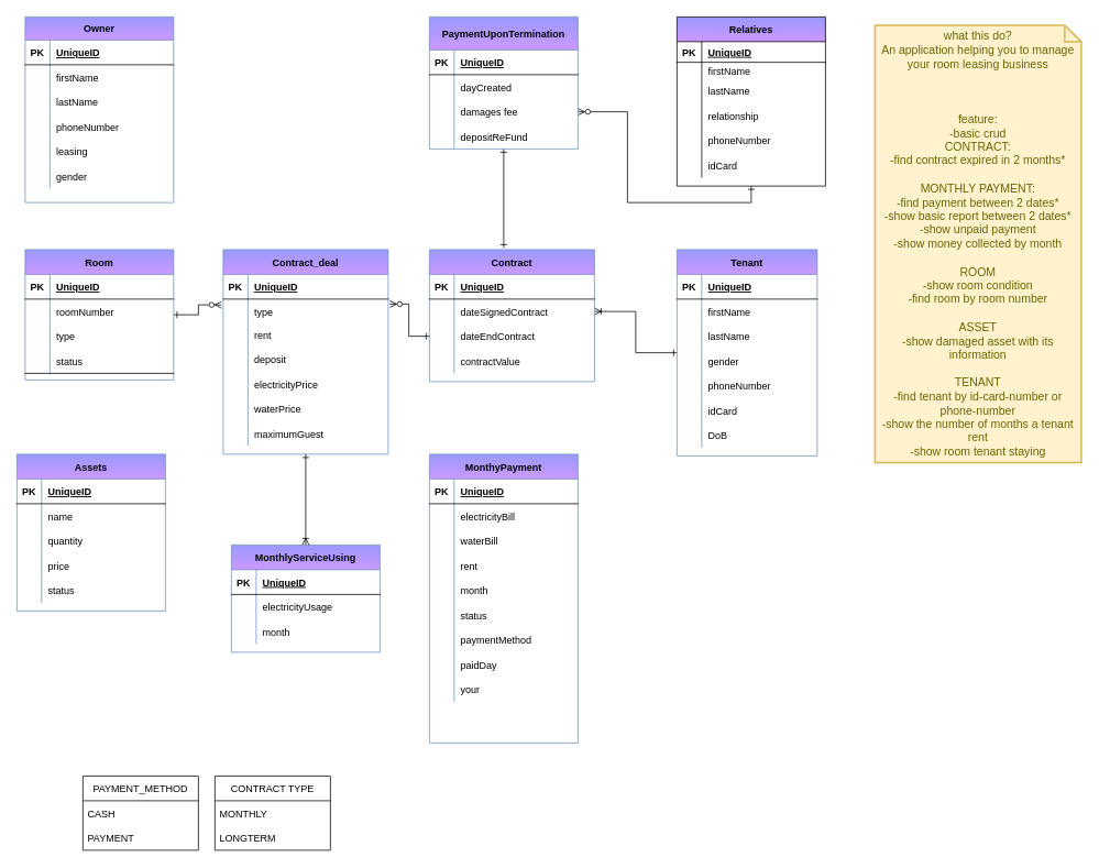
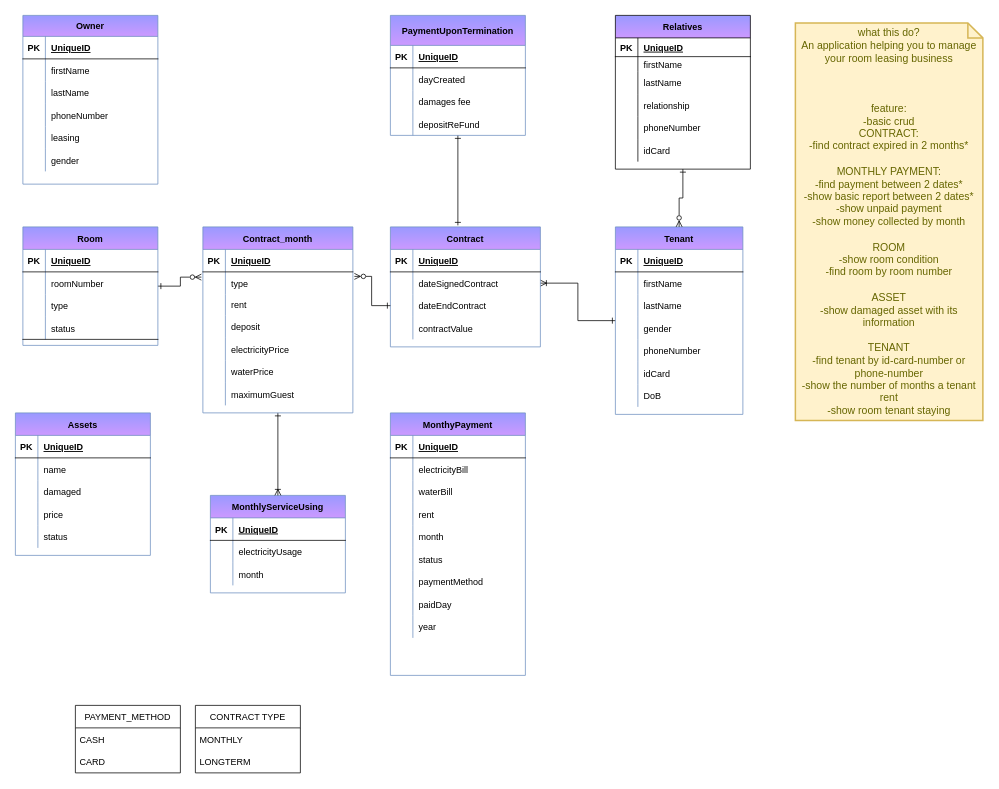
- <mxCell id="71" style="edgeStyle=orthogonalEdgeStyle;rounded=0;orthogonalLoop=1;jettySize=auto;html=1;exitX=0.5;exitY=1;exitDx=0;exitDy=0;startArrow=ERone;startFill=0;endArrow=ERzeroToMany;endFill=0;" parent="1" source="72" target="127" edge="1"><mxGeometry relative="1" as="geometry" /></mxCell>
+ <mxCell id="71" style="edgeStyle=orthogonalEdgeStyle;rounded=0;orthogonalLoop=1;jettySize=auto;html=1;exitX=0.5;exitY=1;exitDx=0;exitDy=0;startArrow=ERone;startFill=0;endArrow=ERzeroToMany;endFill=0;" parent="1" source="72" target="17" edge="1"><mxGeometry relative="1" as="geometry" /></mxCell>
- <mxCell id="164" value="Contract_deal" style="shape=table;startSize=30;container=1;collapsible=1;childLayout=tableLayout;fixedRows=1;rowLines=0;fontStyle=1;align=center;resizeLast=1;fillColor=#9999FF;strokeColor=#6c8ebf;gradientDirection=south;gradientColor=#CC99FF;" parent="1" vertex="1"><mxGeometry x="270" y="302" width="200" height="248" as="geometry" /></mxCell>
+ <mxCell id="164" value="Contract_month" style="shape=table;startSize=30;container=1;collapsible=1;childLayout=tableLayout;fixedRows=1;rowLines=0;fontStyle=1;align=center;resizeLast=1;fillColor=#9999FF;strokeColor=#6c8ebf;gradientDirection=south;gradientColor=#CC99FF;" parent="1" vertex="1"><mxGeometry x="270" y="302" width="200" height="248" as="geometry" /></mxCell>
- <mxCell id="110" value="quantity" style="shape=partialRectangle;connectable=0;fillColor=none;top=0;left=0;bottom=0;right=0;align=left;spacingLeft=6;overflow=hidden;" parent="108" vertex="1"><mxGeometry x="30" width="150" height="30" as="geometry"><mxRectangle width="150" height="30" as="alternateBounds" /></mxGeometry></mxCell>
+ <mxCell id="110" value="damaged" style="shape=partialRectangle;connectable=0;fillColor=none;top=0;left=0;bottom=0;right=0;align=left;spacingLeft=6;overflow=hidden;" parent="108" vertex="1"><mxGeometry x="30" width="150" height="30" as="geometry"><mxRectangle width="150" height="30" as="alternateBounds" /></mxGeometry></mxCell>
- <mxCell id="160" value="your" style="shape=partialRectangle;connectable=0;fillColor=none;top=0;left=0;bottom=0;right=0;align=left;spacingLeft=6;overflow=hidden;" parent="158" vertex="1"><mxGeometry x="30" width="150" height="30" as="geometry"><mxRectangle width="150" height="30" as="alternateBounds" /></mxGeometry></mxCell>
+ <mxCell id="160" value="year" style="shape=partialRectangle;connectable=0;fillColor=none;top=0;left=0;bottom=0;right=0;align=left;spacingLeft=6;overflow=hidden;" parent="158" vertex="1"><mxGeometry x="30" width="150" height="30" as="geometry"><mxRectangle width="150" height="30" as="alternateBounds" /></mxGeometry></mxCell>
- <mxCell id="188" value="PAYMENT" style="text;strokeColor=none;fillColor=none;align=left;verticalAlign=middle;spacingLeft=4;spacingRight=4;overflow=hidden;points=[[0,0.5],[1,0.5]];portConstraint=eastwest;rotatable=0;" parent="186" vertex="1"><mxGeometry y="60" width="140" height="30" as="geometry" /></mxCell>
+ <mxCell id="188" value="CARD" style="text;strokeColor=none;fillColor=none;align=left;verticalAlign=middle;spacingLeft=4;spacingRight=4;overflow=hidden;points=[[0,0.5],[1,0.5]];portConstraint=eastwest;rotatable=0;" parent="186" vertex="1"><mxGeometry y="60" width="140" height="30" as="geometry" /></mxCell>
